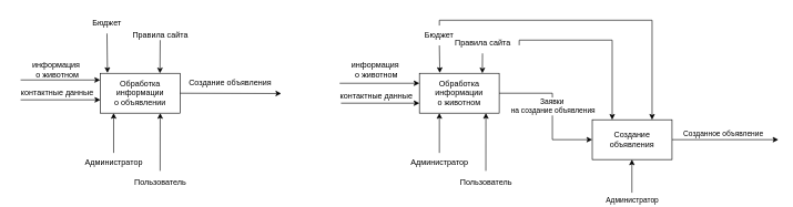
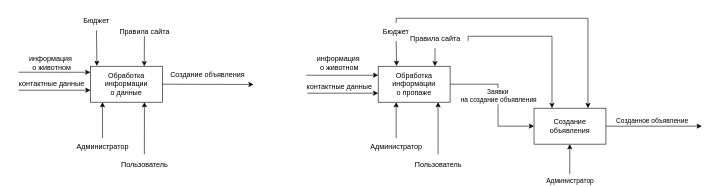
- <mxCell id="2" value="Обработка&lt;div&gt;информации&lt;/div&gt;&lt;div&gt;о объявлении&lt;/div&gt;" style="rounded=0;whiteSpace=wrap;html=1;" parent="1" vertex="1"><mxGeometry x="150" y="110" width="120" height="60" as="geometry" /></mxCell>
+ <mxCell id="2" value="Обработка&lt;div&gt;информации&lt;/div&gt;&lt;div&gt;о данные&lt;/div&gt;" style="rounded=0;whiteSpace=wrap;html=1;" parent="1" vertex="1"><mxGeometry x="150" y="110" width="120" height="60" as="geometry" /></mxCell>
- <mxCell id="17" value="Обработка&lt;div&gt;информации&lt;/div&gt;&lt;div&gt;о животном&lt;/div&gt;" style="rounded=0;whiteSpace=wrap;html=1;" parent="1" vertex="1"><mxGeometry x="630" y="110" width="120" height="60" as="geometry" /></mxCell>
+ <mxCell id="17" value="Обработка&lt;div&gt;информации&lt;/div&gt;&lt;div&gt;о пропаже&lt;/div&gt;" style="rounded=0;whiteSpace=wrap;html=1;" parent="1" vertex="1"><mxGeometry x="630" y="110" width="120" height="60" as="geometry" /></mxCell>
